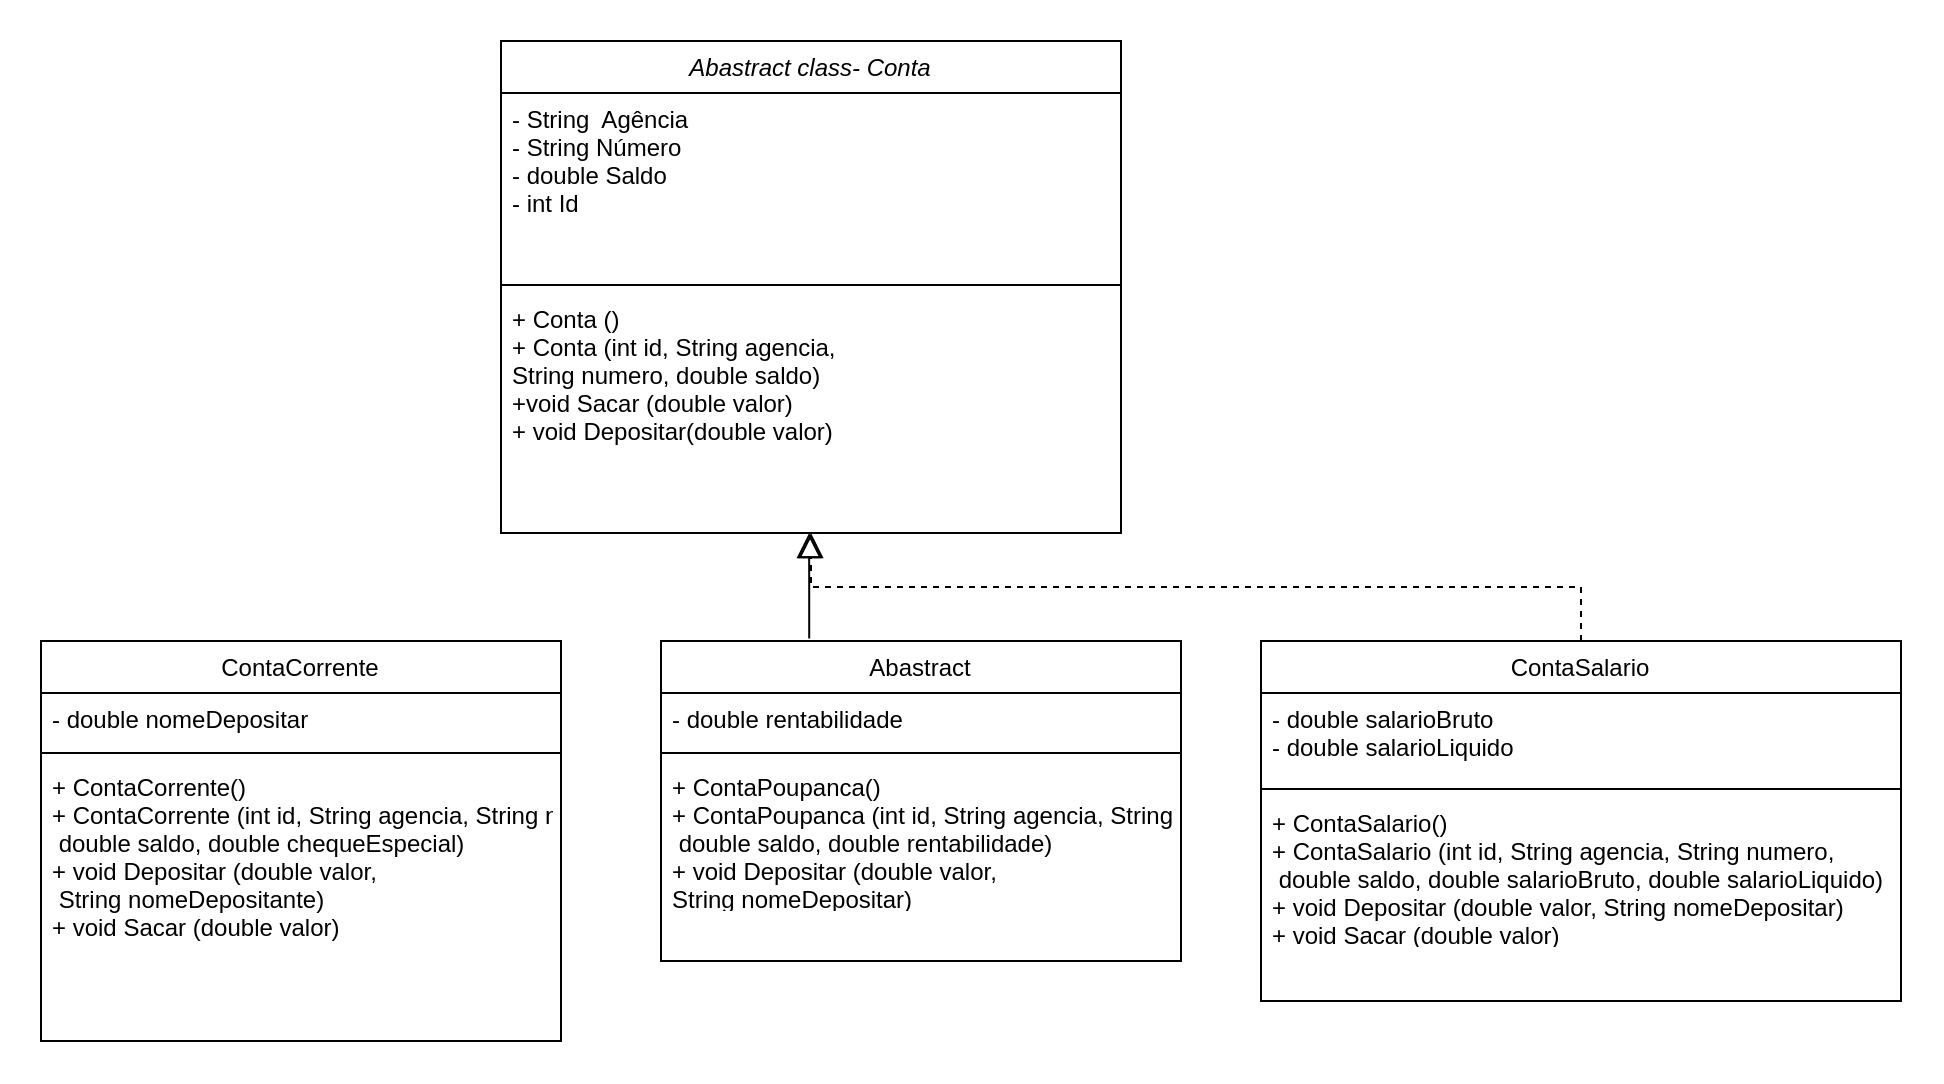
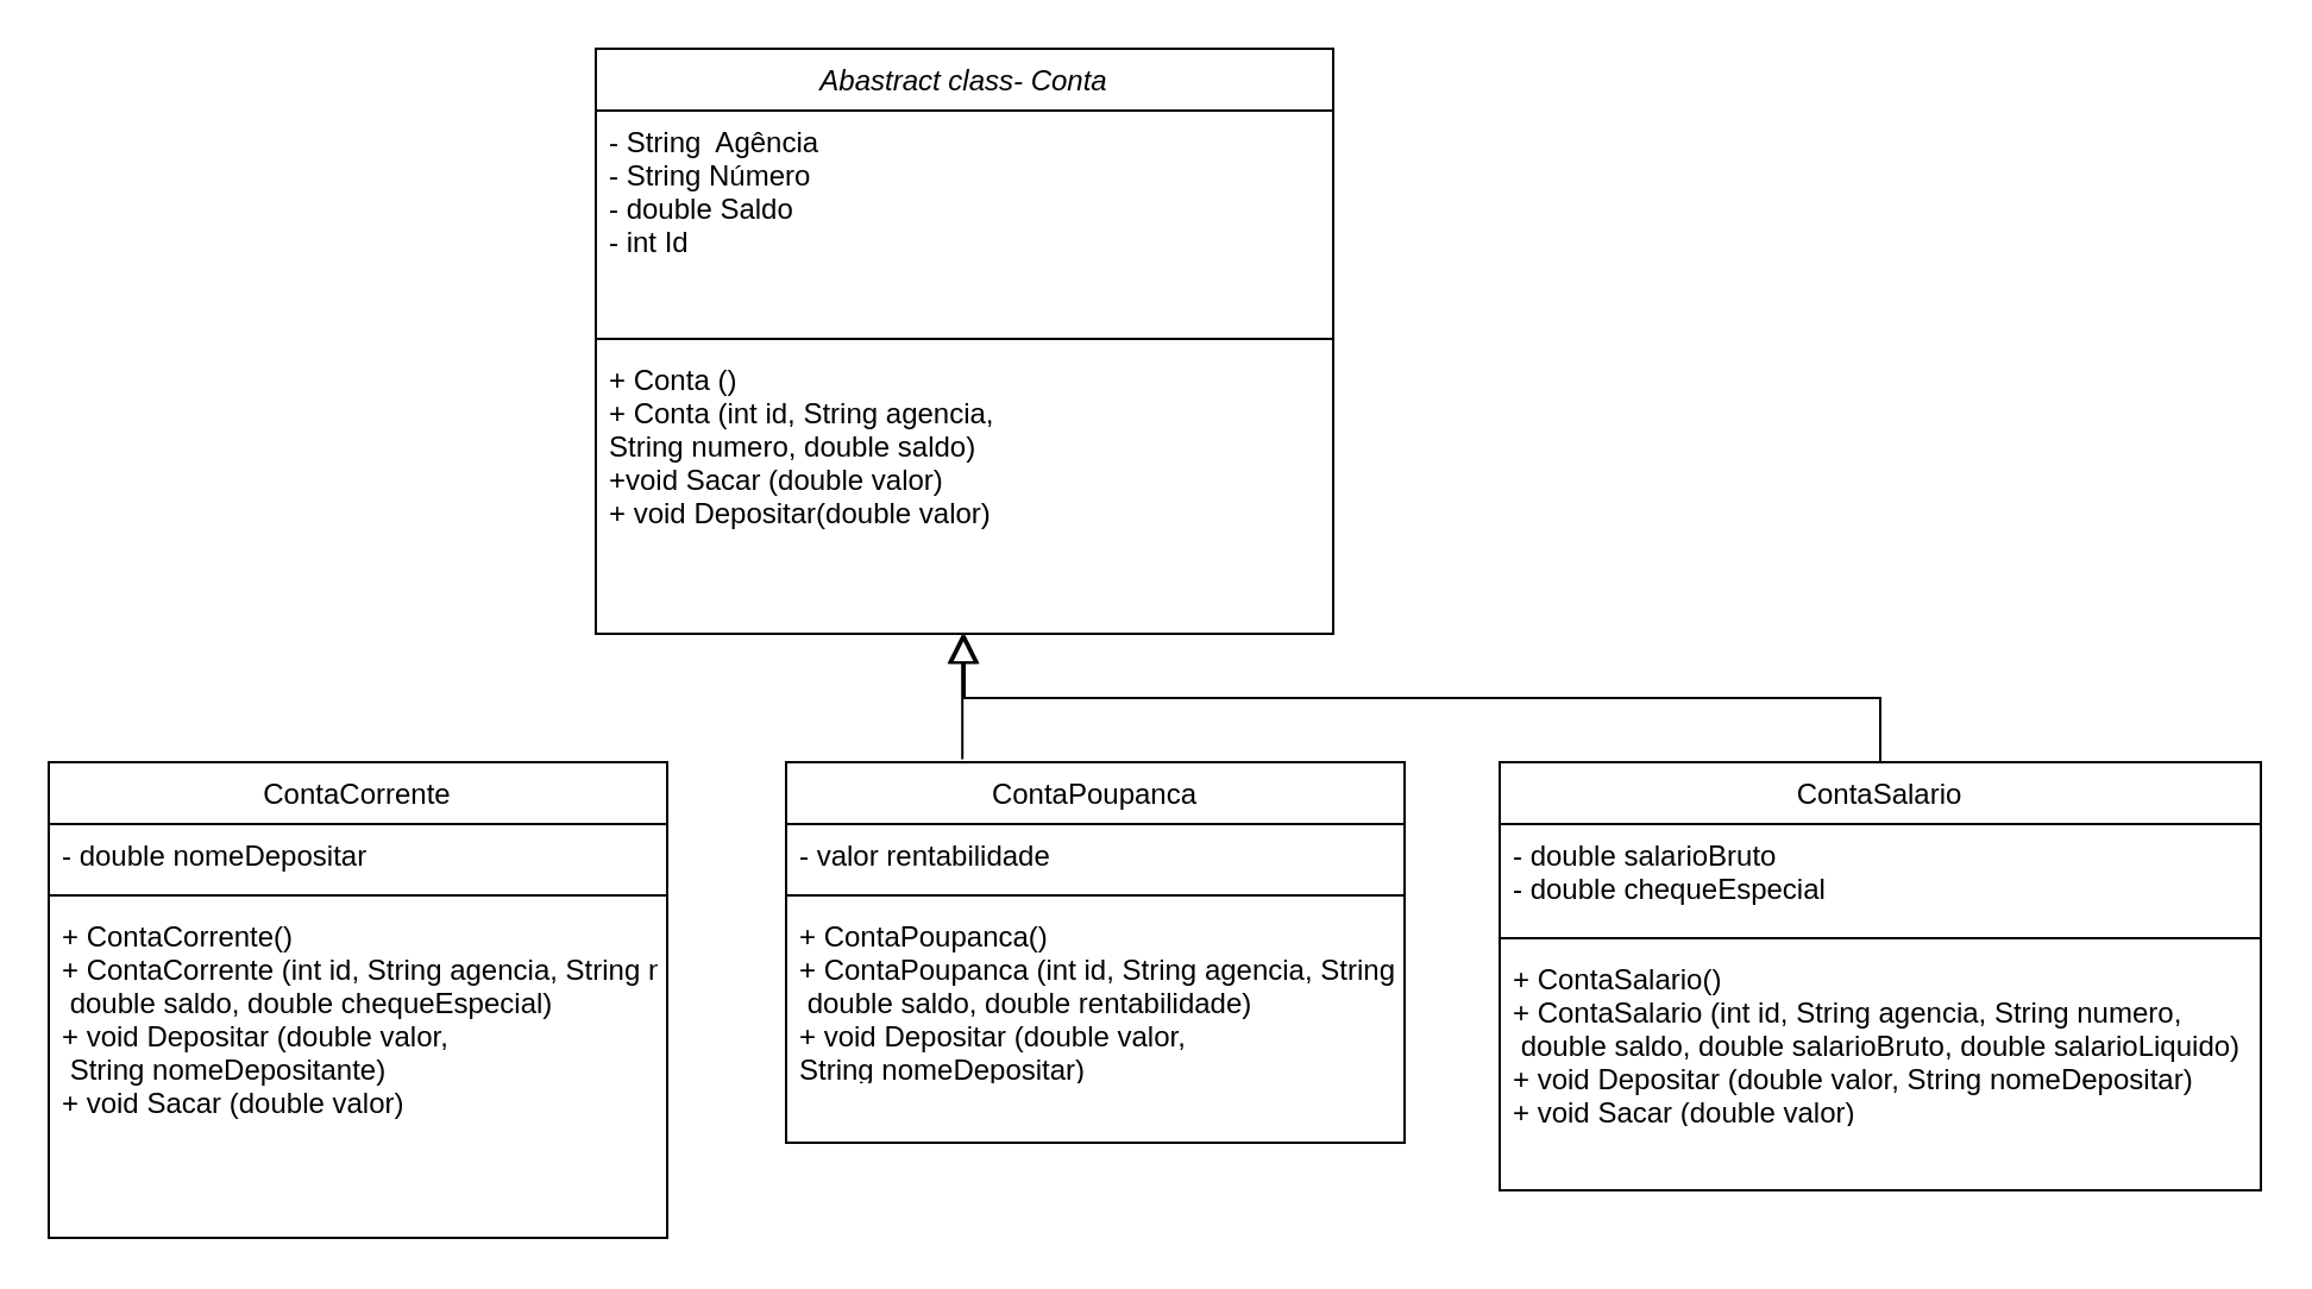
- <mxCell id="10" value="" style="endArrow=block;endSize=10;endFill=0;shadow=0;strokeWidth=1;rounded=0;edgeStyle=elbowEdgeStyle;elbow=vertical;dashed=1;" edge="1" parent="1" source="16" target="2"><mxGeometry width="160" relative="1" as="geometry"><mxPoint x="680" y="320" as="sourcePoint" /><mxPoint x="390" y="231" as="targetPoint" /></mxGeometry></mxCell>
+ <mxCell id="10" value="" style="endArrow=block;endSize=10;endFill=0;shadow=0;strokeWidth=1;rounded=0;edgeStyle=elbowEdgeStyle;elbow=vertical;" edge="1" parent="1" source="16" target="2"><mxGeometry width="160" relative="1" as="geometry"><mxPoint x="680" y="320" as="sourcePoint" /><mxPoint x="390" y="231" as="targetPoint" /></mxGeometry></mxCell>
- <mxCell id="11" value="Abastract" style="swimlane;fontStyle=0;align=center;verticalAlign=top;childLayout=stackLayout;horizontal=1;startSize=26;horizontalStack=0;resizeParent=1;resizeLast=0;collapsible=1;marginBottom=0;rounded=0;shadow=0;strokeWidth=1;" vertex="1" parent="1"><mxGeometry x="330" y="320" width="260" height="160" as="geometry"><mxRectangle x="130" y="380" width="160" height="26" as="alternateBounds" /></mxGeometry></mxCell>
+ <mxCell id="11" value="ContaPoupanca" style="swimlane;fontStyle=0;align=center;verticalAlign=top;childLayout=stackLayout;horizontal=1;startSize=26;horizontalStack=0;resizeParent=1;resizeLast=0;collapsible=1;marginBottom=0;rounded=0;shadow=0;strokeWidth=1;" vertex="1" parent="1"><mxGeometry x="330" y="320" width="260" height="160" as="geometry"><mxRectangle x="130" y="380" width="160" height="26" as="alternateBounds" /></mxGeometry></mxCell>
- <mxCell id="12" value="- double rentabilidade" style="text;align=left;verticalAlign=top;spacingLeft=4;spacingRight=4;overflow=hidden;rotatable=0;points=[[0,0.5],[1,0.5]];portConstraint=eastwest;rounded=0;shadow=0;html=0;" vertex="1" parent="11"><mxGeometry y="26" width="260" height="26" as="geometry" /></mxCell>
+ <mxCell id="12" value="- valor rentabilidade" style="text;align=left;verticalAlign=top;spacingLeft=4;spacingRight=4;overflow=hidden;rotatable=0;points=[[0,0.5],[1,0.5]];portConstraint=eastwest;rounded=0;shadow=0;html=0;" vertex="1" parent="11"><mxGeometry y="26" width="260" height="26" as="geometry" /></mxCell>
- <mxCell id="17" value="- double salarioBruto&#10;- double salarioLiquido" style="text;align=left;verticalAlign=top;spacingLeft=4;spacingRight=4;overflow=hidden;rotatable=0;points=[[0,0.5],[1,0.5]];portConstraint=eastwest;rounded=0;shadow=0;html=0;" vertex="1" parent="16"><mxGeometry y="26" width="320" height="44" as="geometry" /></mxCell>
+ <mxCell id="17" value="- double salarioBruto&#10;- double chequeEspecial" style="text;align=left;verticalAlign=top;spacingLeft=4;spacingRight=4;overflow=hidden;rotatable=0;points=[[0,0.5],[1,0.5]];portConstraint=eastwest;rounded=0;shadow=0;html=0;" vertex="1" parent="16"><mxGeometry y="26" width="320" height="44" as="geometry" /></mxCell>
